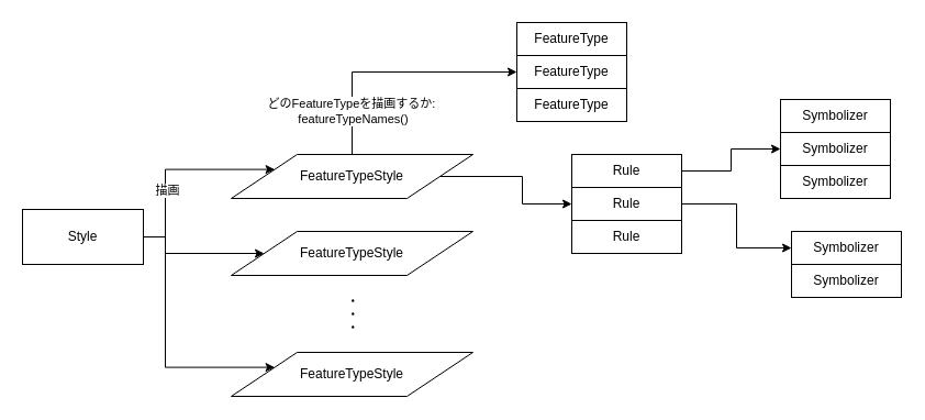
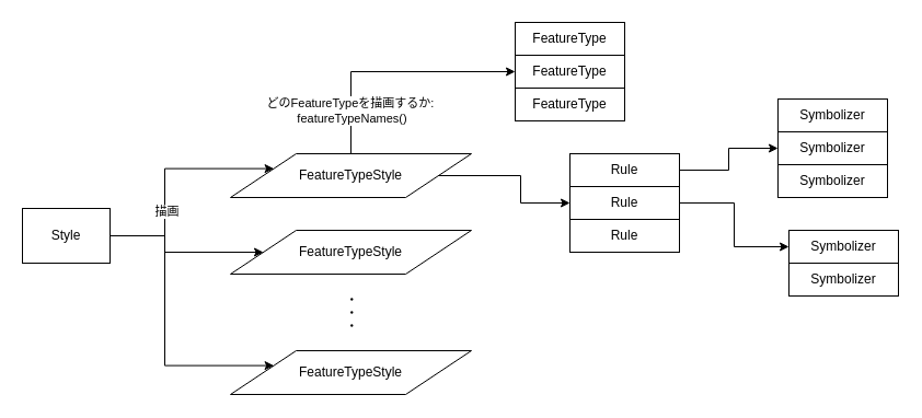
- <mxCell id="3" value="Style" style="rounded=0;whiteSpace=wrap;html=1;" vertex="1" parent="1"><mxGeometry x="20" y="190" width="110" height="50" as="geometry" /></mxCell>
+ <mxCell id="3" value="Style" style="rounded=0;whiteSpace=wrap;html=1;" vertex="1" parent="1"><mxGeometry x="20" y="190" width="80" height="50" as="geometry" /></mxCell>
